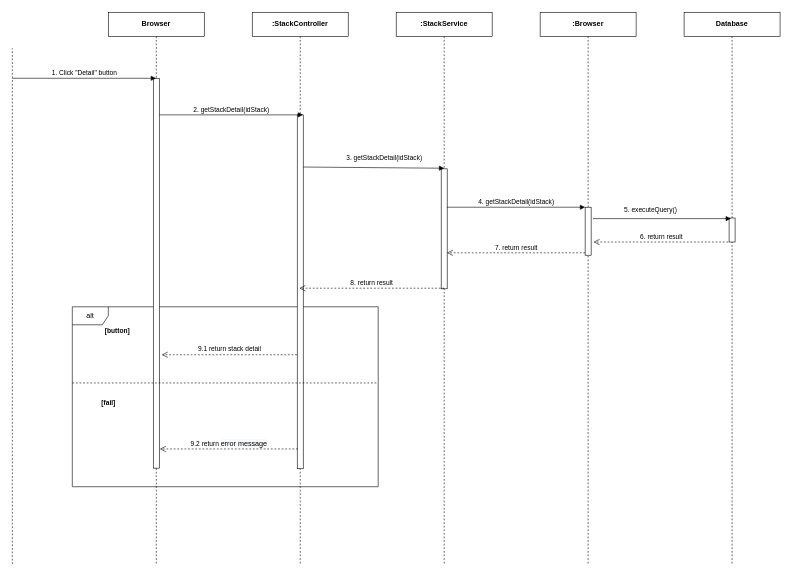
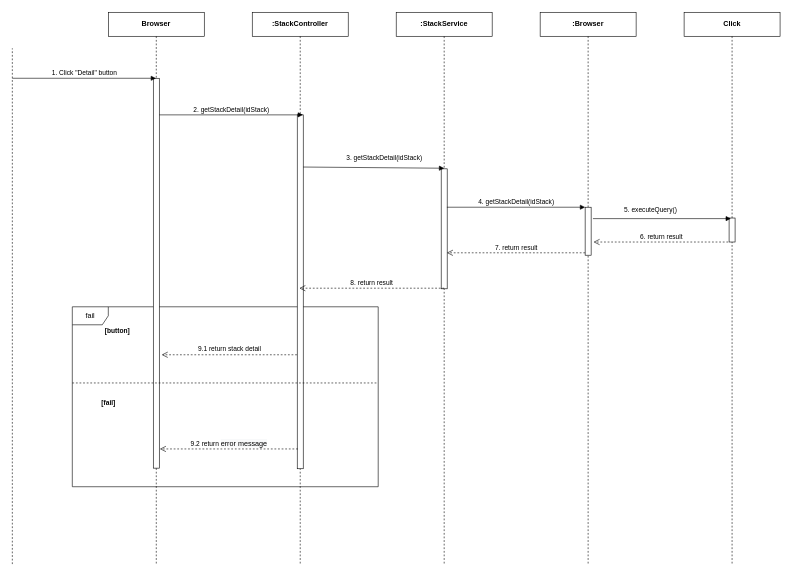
- <mxCell id="16" value="&lt;b&gt;Database&lt;/b&gt;" style="shape=umlLifeline;perimeter=lifelinePerimeter;whiteSpace=wrap;html=1;container=1;collapsible=0;recursiveResize=0;outlineConnect=0;" parent="1" vertex="1"><mxGeometry x="1140" y="20" width="160" height="920" as="geometry" /></mxCell>
+ <mxCell id="16" value="&lt;b&gt;Click&lt;/b&gt;" style="shape=umlLifeline;perimeter=lifelinePerimeter;whiteSpace=wrap;html=1;container=1;collapsible=0;recursiveResize=0;outlineConnect=0;" parent="1" vertex="1"><mxGeometry x="1140" y="20" width="160" height="920" as="geometry" /></mxCell>
- <mxCell id="2" value="alt" style="shape=umlFrame;whiteSpace=wrap;html=1;" parent="1" vertex="1"><mxGeometry x="120" y="511" width="510" height="300" as="geometry" /></mxCell>
+ <mxCell id="2" value="fail" style="shape=umlFrame;whiteSpace=wrap;html=1;" parent="1" vertex="1"><mxGeometry x="120" y="511" width="510" height="300" as="geometry" /></mxCell>
